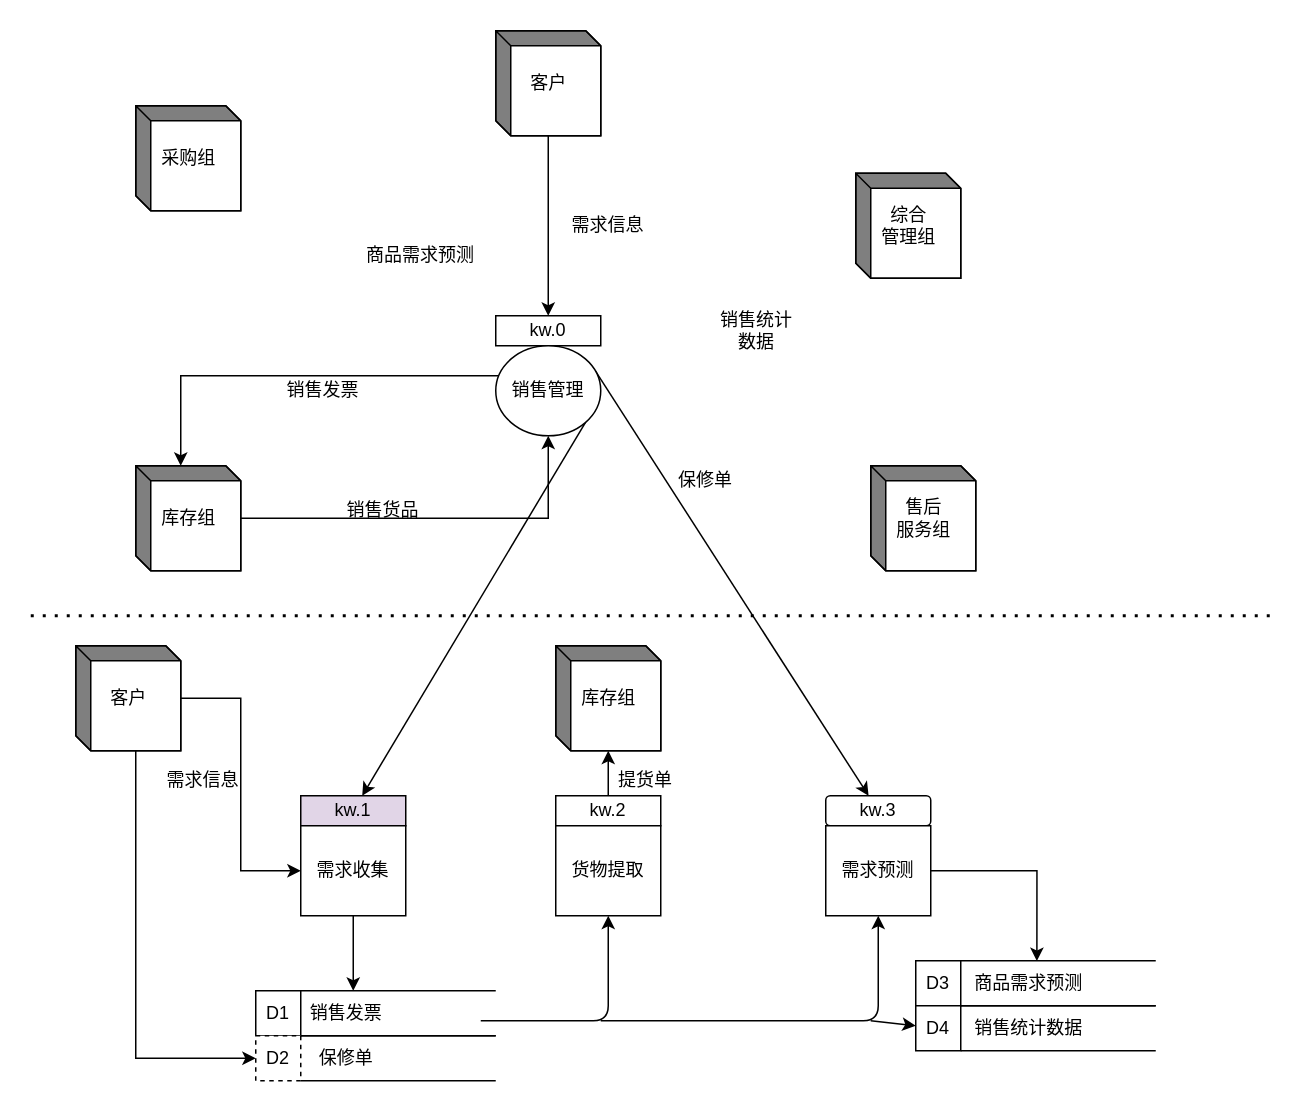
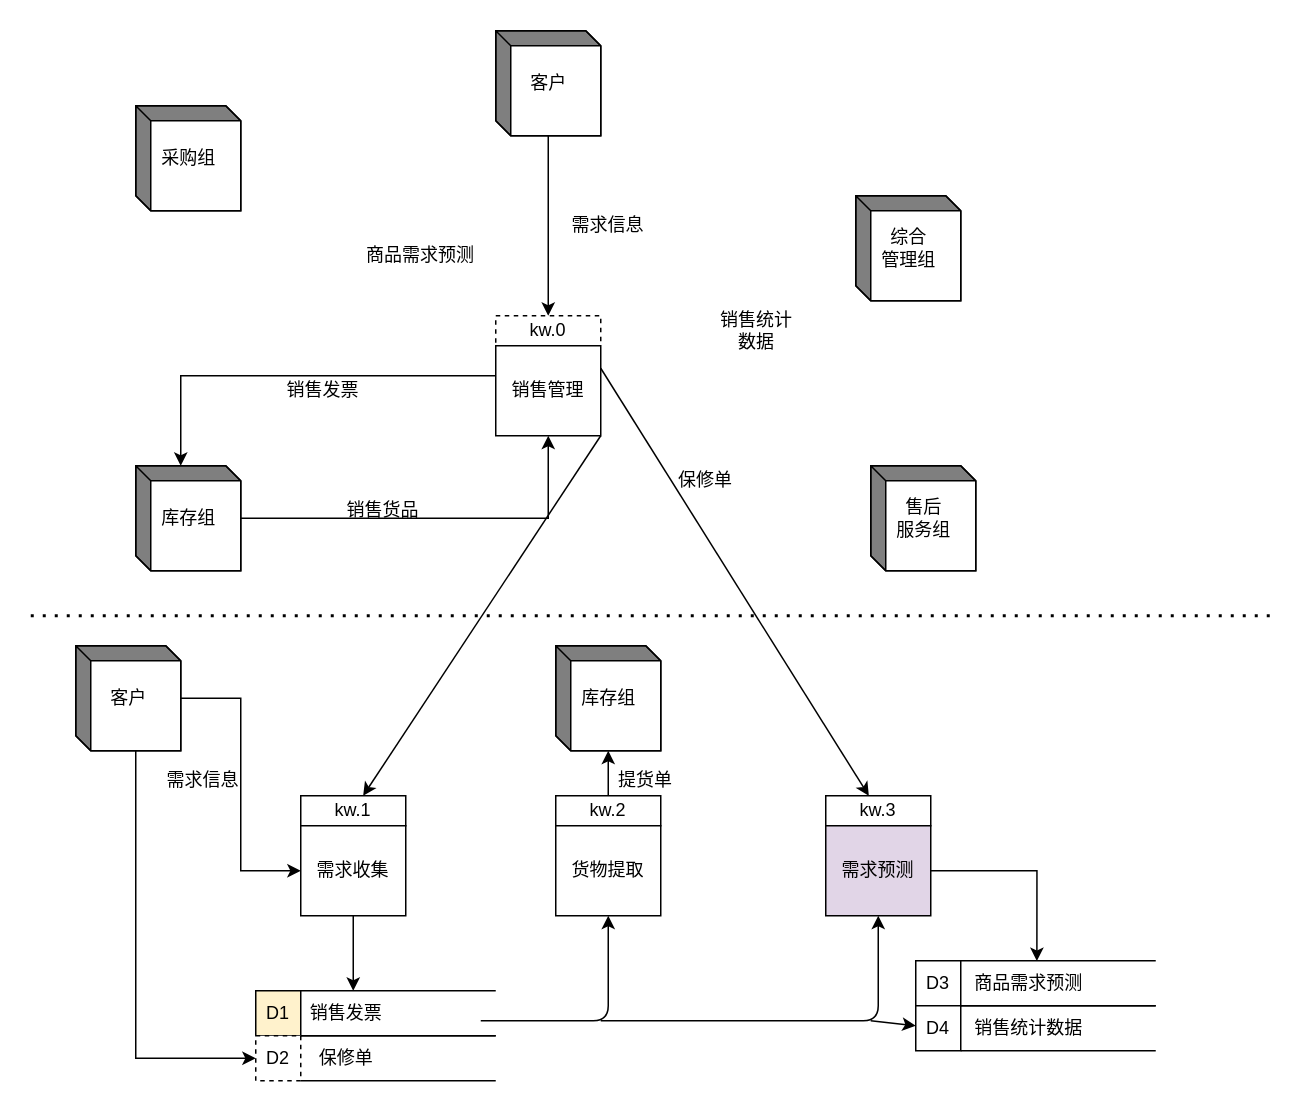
- <mxCell id="5" value="综合&lt;br&gt;管理组" style="html=1;dashed=0;whitespace=wrap;shape=mxgraph.dfd.externalEntity" vertex="1" parent="1"><mxGeometry x="570" y="115" width="70" height="70" as="geometry" /></mxCell>
+ <mxCell id="5" value="综合&lt;br&gt;管理组" style="html=1;dashed=0;whitespace=wrap;shape=mxgraph.dfd.externalEntity" vertex="1" parent="1"><mxGeometry x="570" y="130" width="70" height="70" as="geometry" /></mxCell>
- <mxCell id="19" value="kw.0" style="rounded=0;whiteSpace=wrap;html=1;" vertex="1" parent="18"><mxGeometry width="70" height="20" as="geometry" /></mxCell>
+ <mxCell id="19" value="kw.0" style="rounded=0;whiteSpace=wrap;html=1;dashed=1;" vertex="1" parent="18"><mxGeometry width="70" height="20" as="geometry" /></mxCell>
- <mxCell id="20" value="销售管理" style="ellipse;whiteSpace=wrap;html=1;" vertex="1" parent="18"><mxGeometry y="20" width="70" height="60" as="geometry" /></mxCell>
+ <mxCell id="20" value="销售管理" style="rounded=0;whiteSpace=wrap;html=1;" vertex="1" parent="18"><mxGeometry y="20" width="70" height="60" as="geometry" /></mxCell>
- <mxCell id="22" value="kw.1" style="rounded=0;whiteSpace=wrap;html=1;fillColor=#e1d5e7;" vertex="1" parent="21"><mxGeometry width="70" height="20" as="geometry" /></mxCell>
+ <mxCell id="22" value="kw.1" style="rounded=0;whiteSpace=wrap;html=1;" vertex="1" parent="21"><mxGeometry width="70" height="20" as="geometry" /></mxCell>
- <mxCell id="28" value="kw.3" style="whiteSpace=wrap;html=1;rounded=1;" vertex="1" parent="27"><mxGeometry width="70" height="20" as="geometry" /></mxCell>
+ <mxCell id="28" value="kw.3" style="rounded=0;whiteSpace=wrap;html=1;" vertex="1" parent="27"><mxGeometry width="70" height="20" as="geometry" /></mxCell>
- <mxCell id="29" value="需求预测" style="rounded=0;whiteSpace=wrap;html=1;" vertex="1" parent="27"><mxGeometry y="20" width="70" height="60" as="geometry" /></mxCell>
+ <mxCell id="29" value="需求预测" style="rounded=0;whiteSpace=wrap;html=1;fillColor=#e1d5e7;" vertex="1" parent="27"><mxGeometry y="20" width="70" height="60" as="geometry" /></mxCell>
- <mxCell id="35" value="D1" style="rounded=0;whiteSpace=wrap;html=1;" vertex="1" parent="34"><mxGeometry width="30" height="30" as="geometry" /></mxCell>
+ <mxCell id="35" value="D1" style="rounded=0;whiteSpace=wrap;html=1;fillColor=#fff2cc;" vertex="1" parent="34"><mxGeometry width="30" height="30" as="geometry" /></mxCell>
